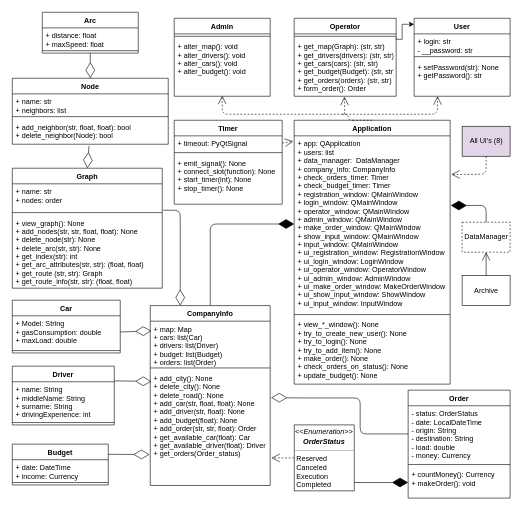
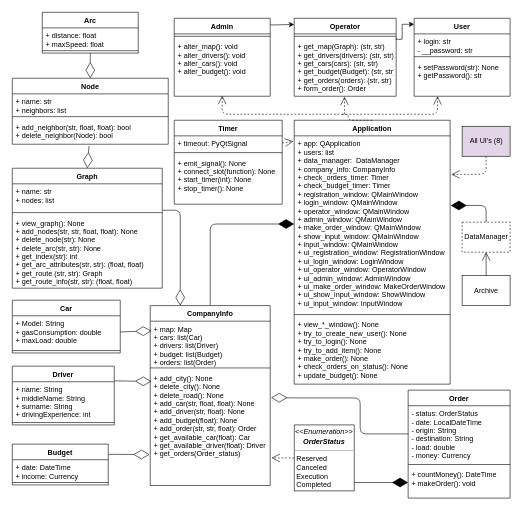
+ <mxCell id="34" style="edgeStyle=orthogonalEdgeStyle;rounded=0;orthogonalLoop=1;jettySize=auto;html=1;entryX=0;entryY=0.079;entryDx=0;entryDy=0;entryPerimeter=0;" parent="1" source="28" target="25" edge="1"><mxGeometry relative="1" as="geometry"><mxPoint x="480" y="190" as="targetPoint" /><Array as="points"><mxPoint x="460" y="41" /><mxPoint x="460" y="41" /></Array><mxPoint x="350" y="180" as="sourcePoint" /></mxGeometry></mxCell>
- <mxCell id="12" value="+ name: str&#10;+ nodes: order&#10;" style="text;strokeColor=none;fillColor=none;align=left;verticalAlign=top;spacingLeft=4;spacingRight=4;overflow=hidden;rotatable=0;points=[[0,0.5],[1,0.5]];portConstraint=eastwest;" parent="11" vertex="1"><mxGeometry y="26" width="250" height="44" as="geometry" /></mxCell>
+ <mxCell id="12" value="+ name: str&#10;+ nodes: list&#10;" style="text;strokeColor=none;fillColor=none;align=left;verticalAlign=top;spacingLeft=4;spacingRight=4;overflow=hidden;rotatable=0;points=[[0,0.5],[1,0.5]];portConstraint=eastwest;" parent="11" vertex="1"><mxGeometry y="26" width="250" height="44" as="geometry" /></mxCell>
- <mxCell id="66" value="+ countMoney(): Currency&#10;+ makeOrder(): void" style="text;strokeColor=none;fillColor=none;align=left;verticalAlign=top;spacingLeft=4;spacingRight=4;overflow=hidden;rotatable=0;points=[[0,0.5],[1,0.5]];portConstraint=eastwest;" parent="63" vertex="1"><mxGeometry y="128" width="170" height="52" as="geometry" /></mxCell>
+ <mxCell id="66" value="+ countMoney(): DateTime&#10;+ makeOrder(): void" style="text;strokeColor=none;fillColor=none;align=left;verticalAlign=top;spacingLeft=4;spacingRight=4;overflow=hidden;rotatable=0;points=[[0,0.5],[1,0.5]];portConstraint=eastwest;" parent="63" vertex="1"><mxGeometry y="128" width="170" height="52" as="geometry" /></mxCell>
